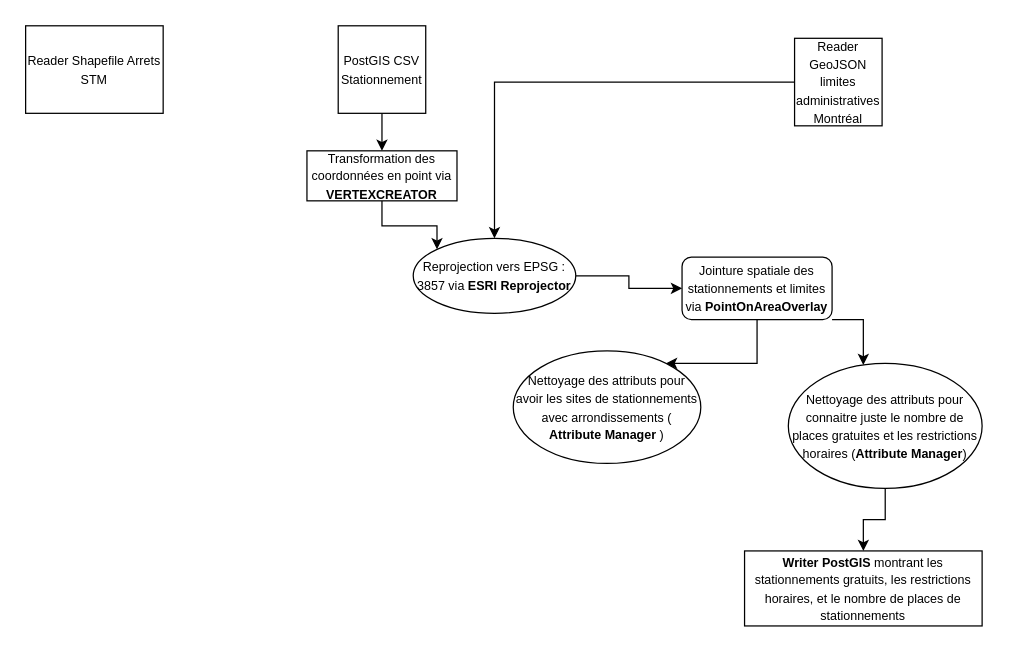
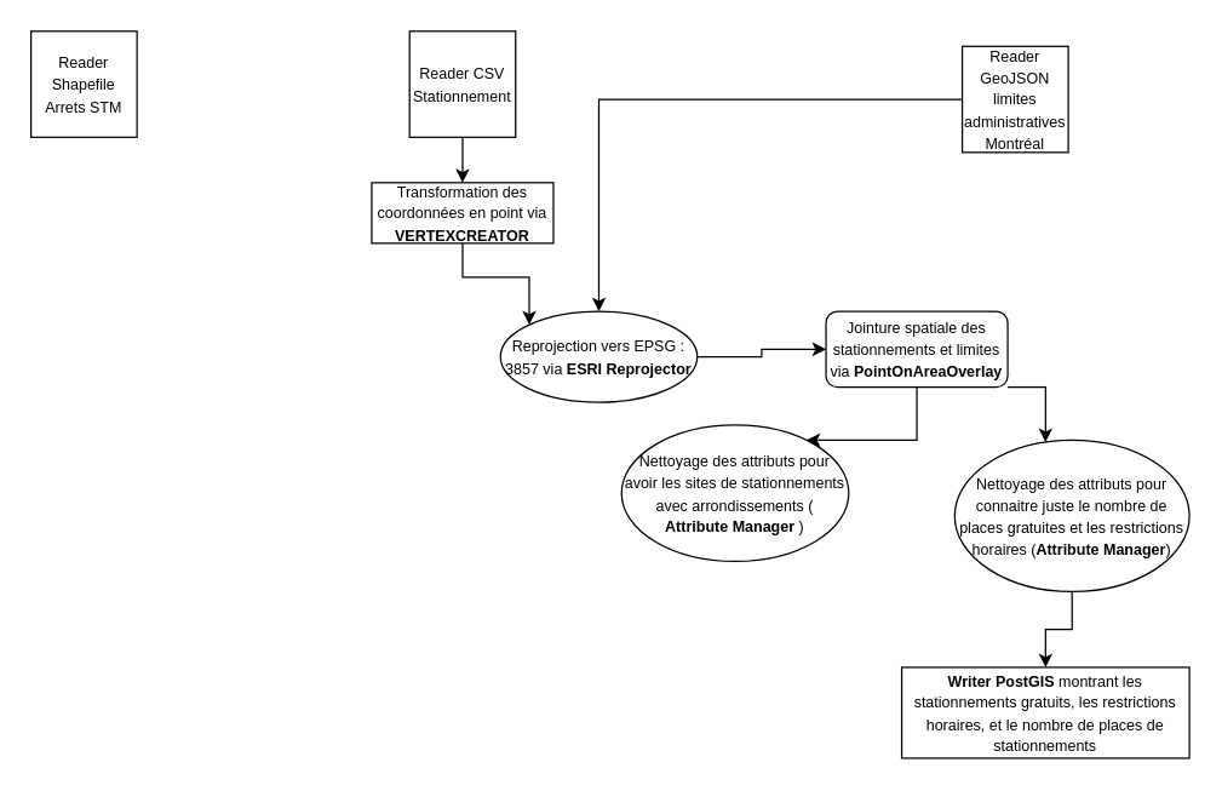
- <mxCell id="18" value="&lt;font style=&quot;font-size: 10px;&quot;&gt;Reader Shapefile Arrets STM&lt;/font&gt;" style="whiteSpace=wrap;html=1;aspect=fixed;" vertex="1" parent="1"><mxGeometry x="20" y="20" width="110" height="70" as="geometry" /></mxCell>
+ <mxCell id="18" value="&lt;font style=&quot;font-size: 10px;&quot;&gt;Reader Shapefile Arrets STM&lt;/font&gt;" style="whiteSpace=wrap;html=1;aspect=fixed;" vertex="1" parent="1"><mxGeometry x="20" y="20" width="70" height="70" as="geometry" /></mxCell>
- <mxCell id="3" value="&lt;font style=&quot;font-size: 10px;&quot;&gt;PostGIS CSV Stationnement&lt;/font&gt;" style="whiteSpace=wrap;html=1;aspect=fixed;" parent="1" vertex="1"><mxGeometry x="270" y="20" width="70" height="70" as="geometry" /></mxCell>
+ <mxCell id="3" value="&lt;font style=&quot;font-size: 10px;&quot;&gt;Reader CSV Stationnement&lt;/font&gt;" style="whiteSpace=wrap;html=1;aspect=fixed;" parent="1" vertex="1"><mxGeometry x="270" y="20" width="70" height="70" as="geometry" /></mxCell>
- <mxCell id="8" value="&lt;font style=&quot;font-size: 10px;&quot;&gt;Reprojection vers EPSG : 3857 via &lt;b&gt;ESRI Reprojector&lt;/b&gt;&lt;/font&gt;" style="ellipse;whiteSpace=wrap;html=1;" parent="1" vertex="1"><mxGeometry x="330" y="190" width="130" height="60" as="geometry" /></mxCell>
+ <mxCell id="8" value="&lt;font style=&quot;font-size: 10px;&quot;&gt;Reprojection vers EPSG : 3857 via &lt;b&gt;ESRI Reprojector&lt;/b&gt;&lt;/font&gt;" style="ellipse;whiteSpace=wrap;html=1;" parent="1" vertex="1"><mxGeometry x="330" y="205" width="130" height="60" as="geometry" /></mxCell>
